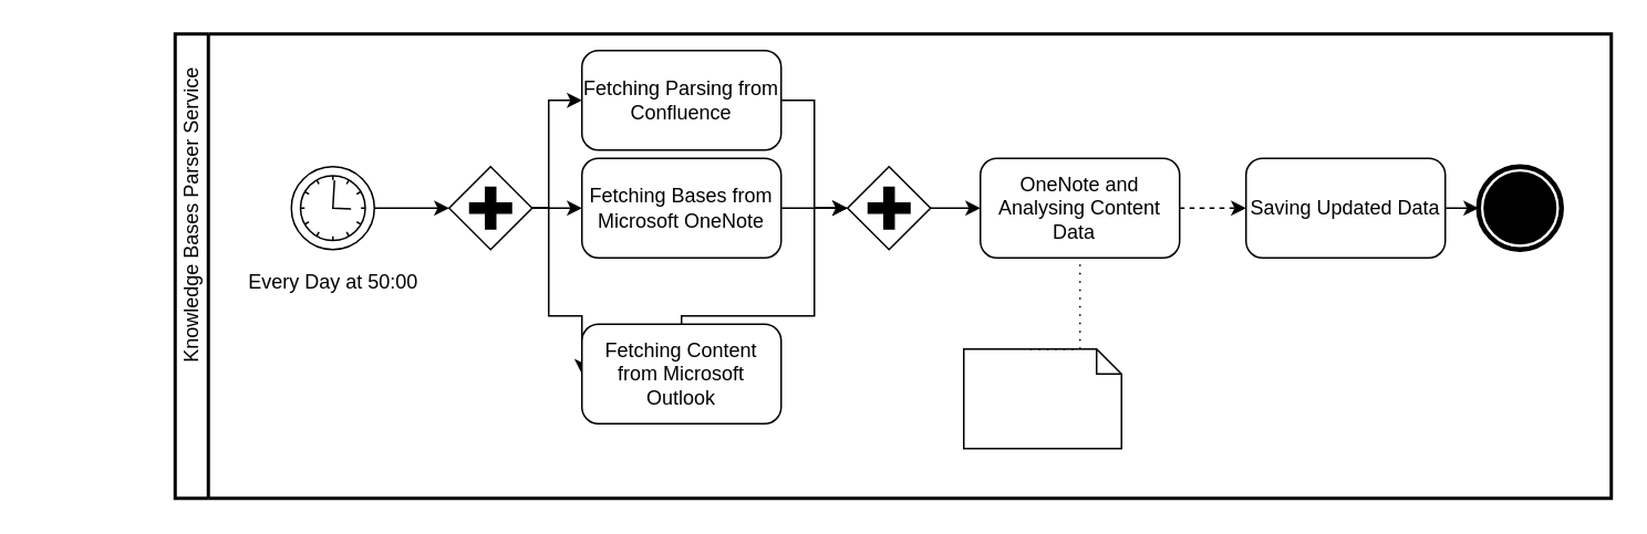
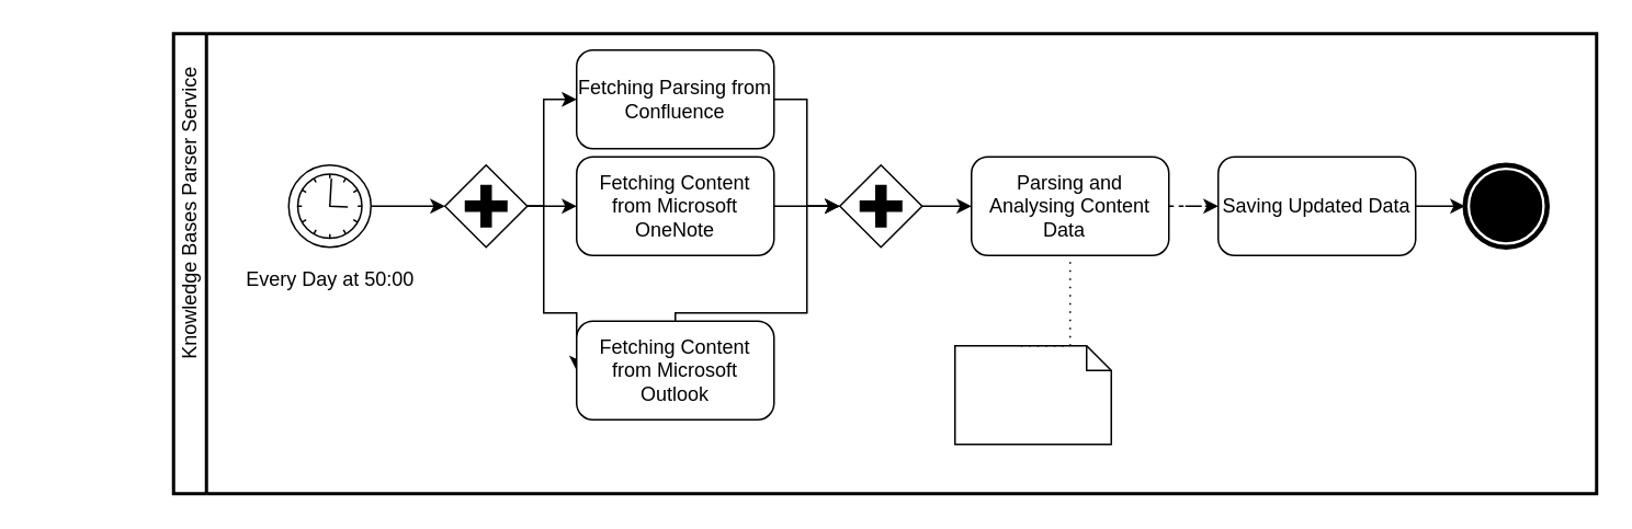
- <mxCell id="16" value="Fetching Bases from Microsoft OneNote" style="points=[[0.25,0,0],[0.5,0,0],[0.75,0,0],[1,0.25,0],[1,0.5,0],[1,0.75,0],[0.75,1,0],[0.5,1,0],[0.25,1,0],[0,0.75,0],[0,0.5,0],[0,0.25,0]];shape=mxgraph.bpmn.task;whiteSpace=wrap;rectStyle=rounded;size=10;taskMarker=abstract;" vertex="1" parent="2"><mxGeometry x="245" y="75" width="120" height="60" as="geometry" /></mxCell>
+ <mxCell id="16" value="Fetching Content from Microsoft OneNote" style="points=[[0.25,0,0],[0.5,0,0],[0.75,0,0],[1,0.25,0],[1,0.5,0],[1,0.75,0],[0.75,1,0],[0.5,1,0],[0.25,1,0],[0,0.75,0],[0,0.5,0],[0,0.25,0]];shape=mxgraph.bpmn.task;whiteSpace=wrap;rectStyle=rounded;size=10;taskMarker=abstract;" vertex="1" parent="2"><mxGeometry x="245" y="75" width="120" height="60" as="geometry" /></mxCell>
- <mxCell id="20" value="OneNote and Analysing Content Data  " style="points=[[0.25,0,0],[0.5,0,0],[0.75,0,0],[1,0.25,0],[1,0.5,0],[1,0.75,0],[0.75,1,0],[0.5,1,0],[0.25,1,0],[0,0.75,0],[0,0.5,0],[0,0.25,0]];shape=mxgraph.bpmn.task;whiteSpace=wrap;rectStyle=rounded;size=10;taskMarker=abstract;" vertex="1" parent="2"><mxGeometry x="485" y="75" width="120" height="60" as="geometry" /></mxCell>
+ <mxCell id="20" value="Parsing and Analysing Content Data  " style="points=[[0.25,0,0],[0.5,0,0],[0.75,0,0],[1,0.25,0],[1,0.5,0],[1,0.75,0],[0.75,1,0],[0.5,1,0],[0.25,1,0],[0,0.75,0],[0,0.5,0],[0,0.25,0]];shape=mxgraph.bpmn.task;whiteSpace=wrap;rectStyle=rounded;size=10;taskMarker=abstract;" vertex="1" parent="2"><mxGeometry x="485" y="75" width="120" height="60" as="geometry" /></mxCell>
- <mxCell id="22" value="Saving Updated Data" style="points=[[0.25,0,0],[0.5,0,0],[0.75,0,0],[1,0.25,0],[1,0.5,0],[1,0.75,0],[0.75,1,0],[0.5,1,0],[0.25,1,0],[0,0.75,0],[0,0.5,0],[0,0.25,0]];shape=mxgraph.bpmn.task;whiteSpace=wrap;rectStyle=rounded;size=10;taskMarker=abstract;" vertex="1" parent="2"><mxGeometry x="645" y="75" width="120" height="60" as="geometry" /></mxCell>
+ <mxCell id="22" value="Saving Updated Data" style="points=[[0.25,0,0],[0.5,0,0],[0.75,0,0],[1,0.25,0],[1,0.5,0],[1,0.75,0],[0.75,1,0],[0.5,1,0],[0.25,1,0],[0,0.75,0],[0,0.5,0],[0,0.25,0]];shape=mxgraph.bpmn.task;whiteSpace=wrap;rectStyle=rounded;size=10;taskMarker=abstract;" vertex="1" parent="2"><mxGeometry x="635" y="75" width="120" height="60" as="geometry" /></mxCell>
